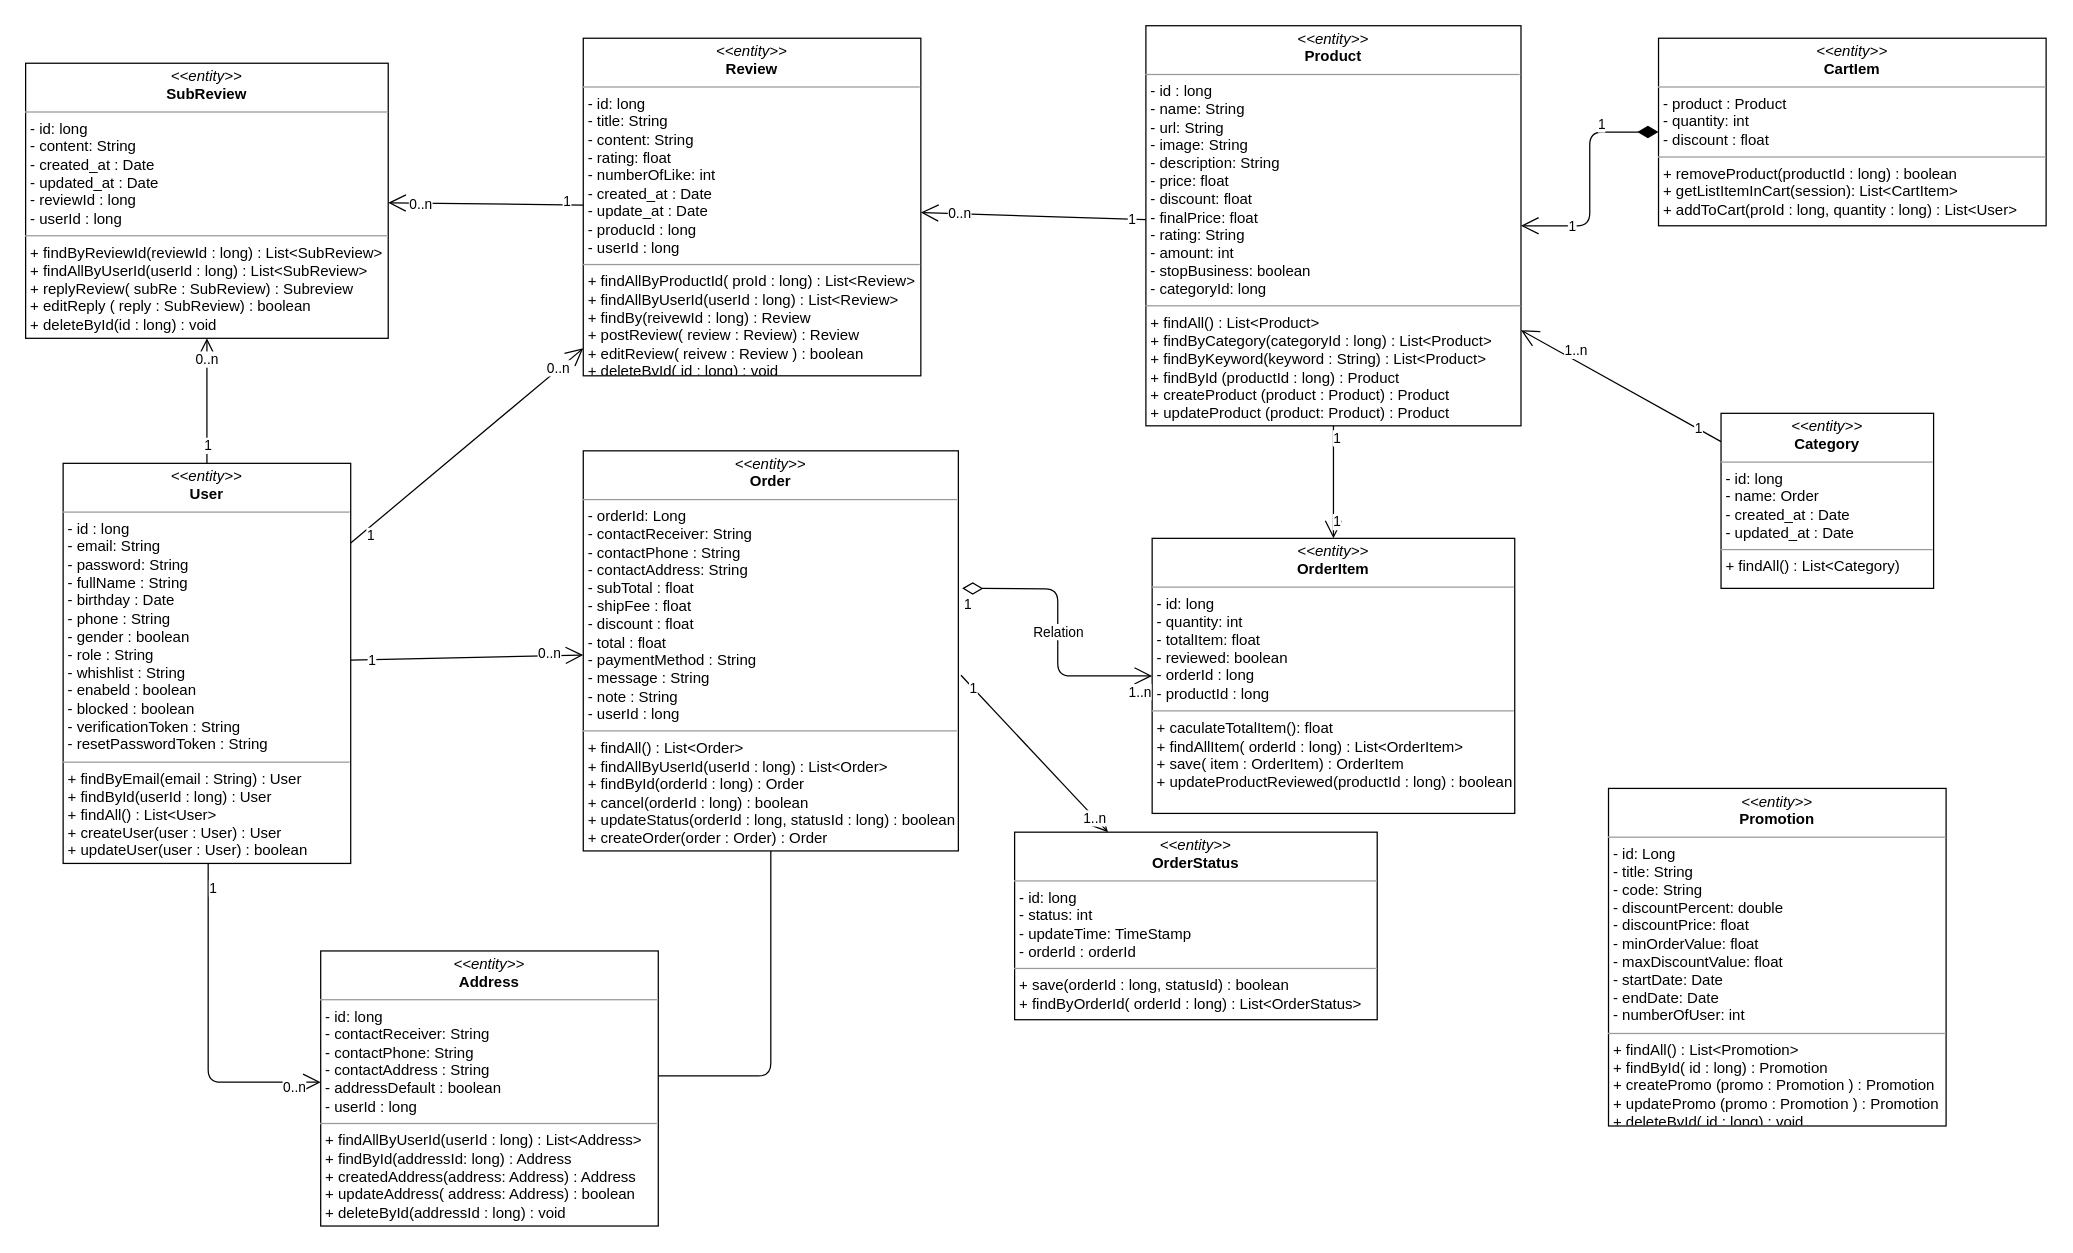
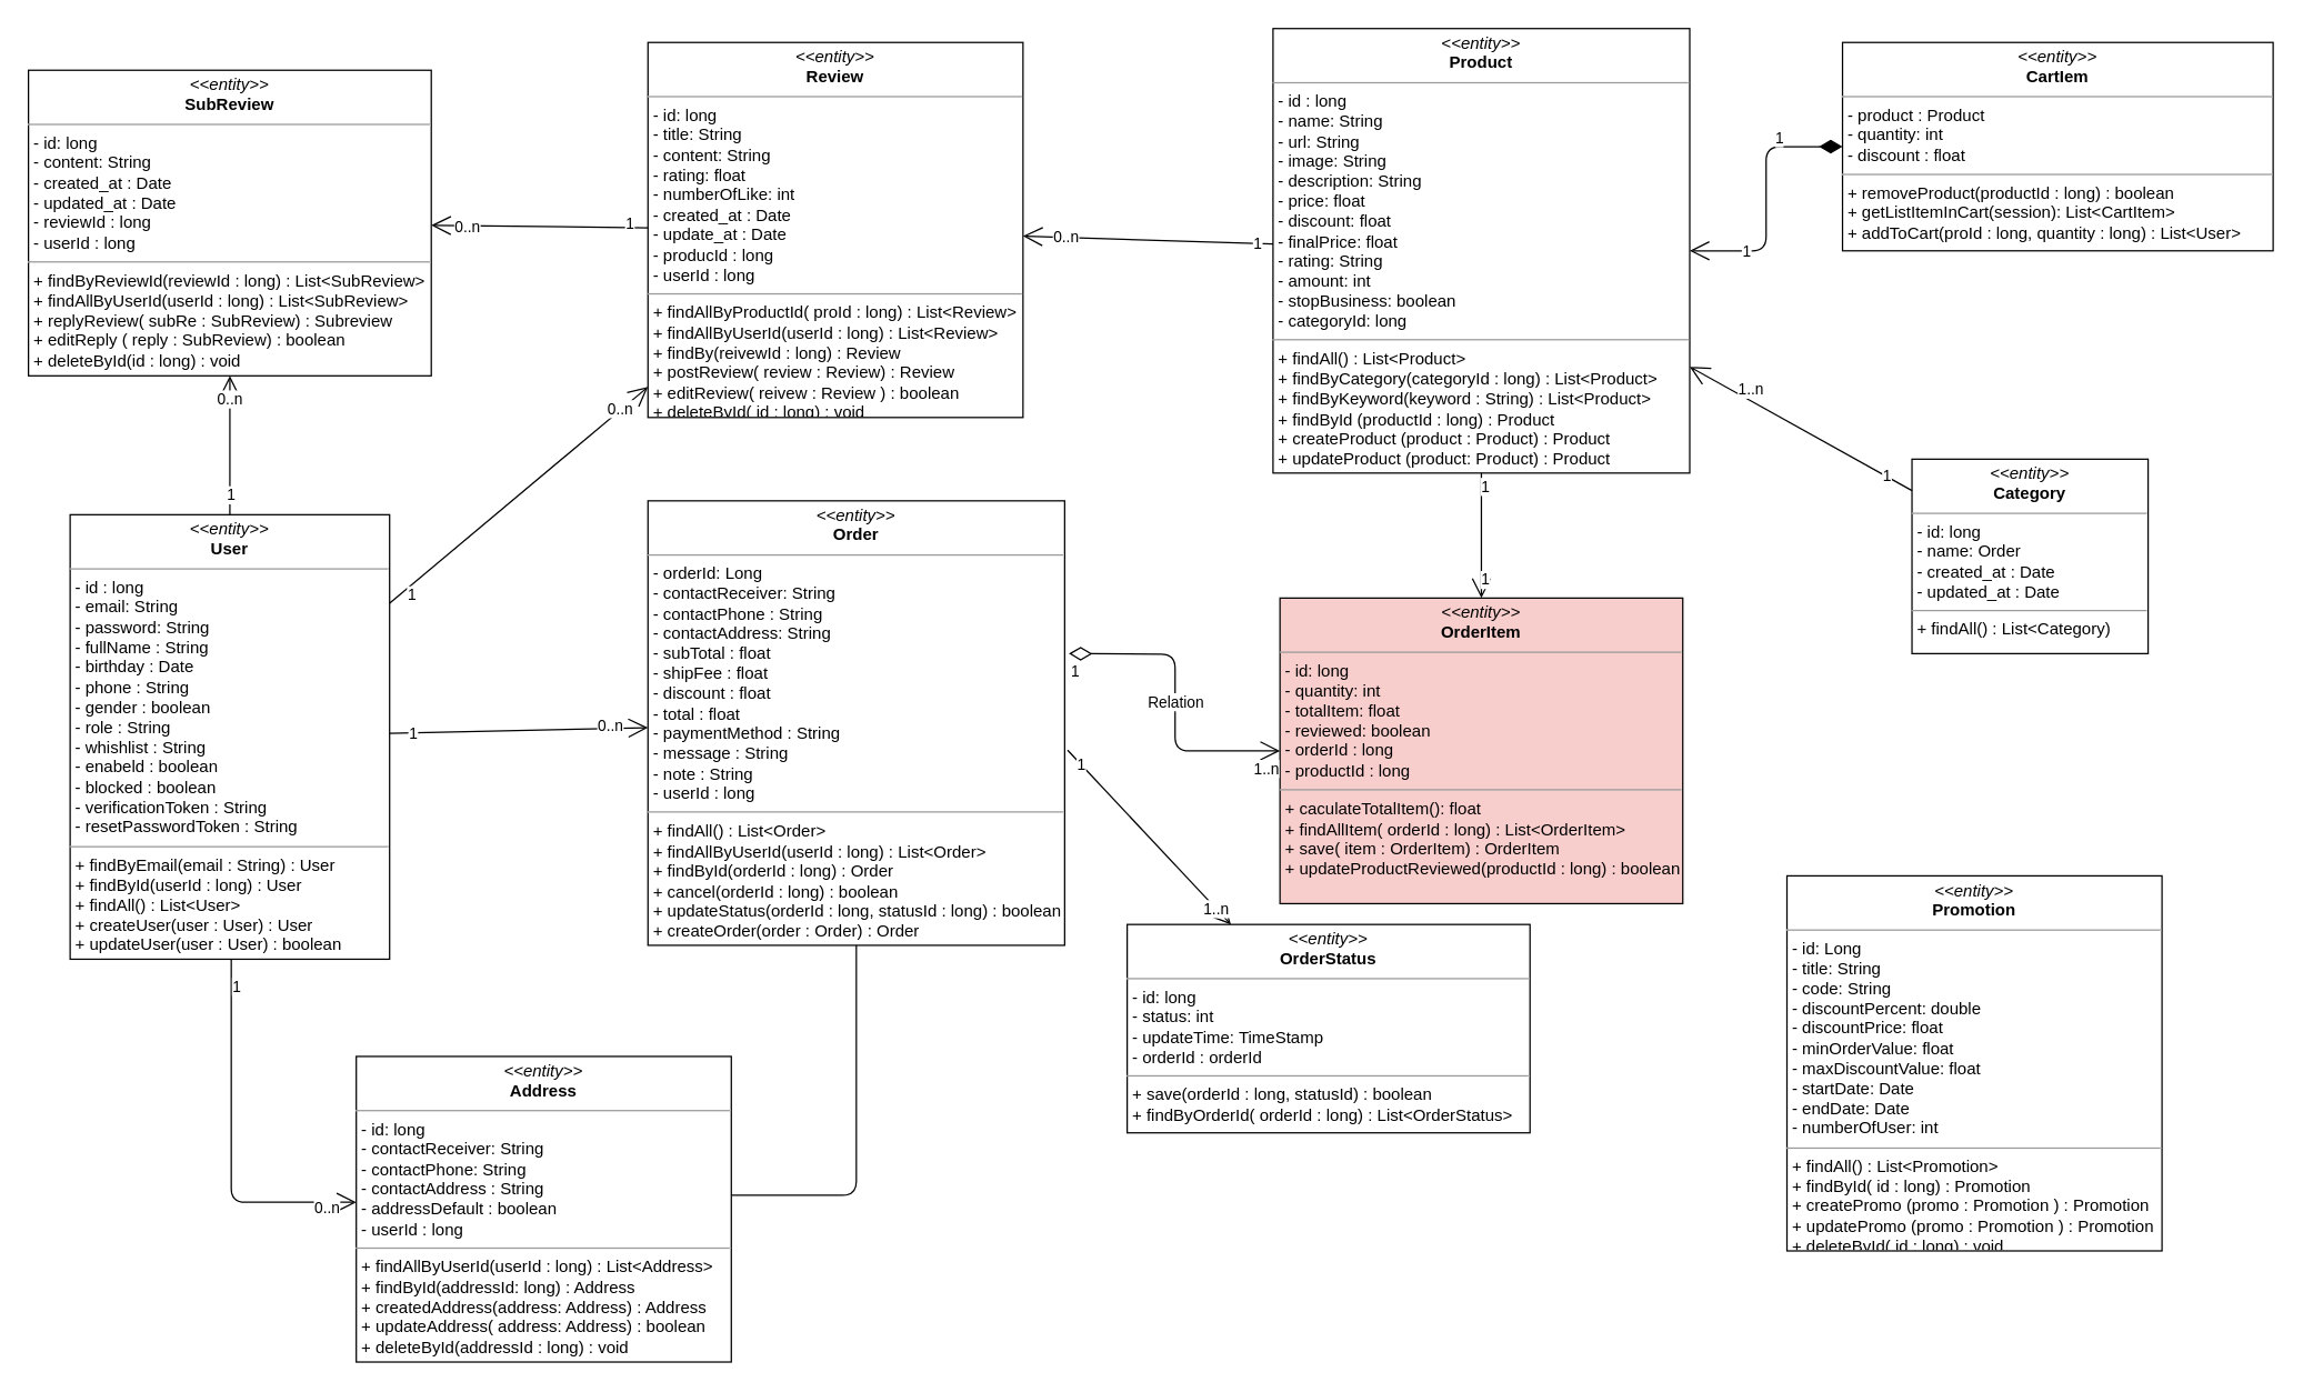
- <mxCell id="11" value="&lt;p style=&quot;margin: 0px ; margin-top: 4px ; text-align: center&quot;&gt;&lt;i&gt;&amp;lt;&amp;lt;entity&amp;gt;&amp;gt;&lt;/i&gt;&lt;br&gt;&lt;b&gt;OrderItem&lt;/b&gt;&lt;/p&gt;&lt;hr size=&quot;1&quot;&gt;&lt;p style=&quot;margin: 0px ; margin-left: 4px&quot;&gt;- id: long&lt;/p&gt;&lt;p style=&quot;margin: 0px ; margin-left: 4px&quot;&gt;- quantity: int&lt;br&gt;&lt;/p&gt;&lt;p style=&quot;margin: 0px ; margin-left: 4px&quot;&gt;- totalItem: float&lt;/p&gt;&lt;p style=&quot;margin: 0px ; margin-left: 4px&quot;&gt;- reviewed: boolean&lt;/p&gt;&lt;p style=&quot;margin: 0px ; margin-left: 4px&quot;&gt;- orderId : long&lt;/p&gt;&lt;p style=&quot;margin: 0px ; margin-left: 4px&quot;&gt;- productId : long&lt;/p&gt;&lt;hr size=&quot;1&quot;&gt;&lt;p style=&quot;margin: 0px 0px 0px 4px&quot;&gt;+ caculateTotalItem(): float&lt;br&gt;&lt;/p&gt;&lt;p style=&quot;margin: 0px 0px 0px 4px&quot;&gt;+ findAllItem( orderId : long) : List&amp;lt;OrderItem&amp;gt;&lt;br&gt;&lt;/p&gt;&lt;p style=&quot;margin: 0px 0px 0px 4px&quot;&gt;+ save( item : OrderItem) : OrderItem&lt;/p&gt;&lt;p style=&quot;margin: 0px 0px 0px 4px&quot;&gt;+ updateProductReviewed(productId : long) : boolean&lt;/p&gt;" style="verticalAlign=top;align=left;overflow=fill;fontSize=12;fontFamily=Helvetica;html=1;" parent="1" vertex="1"><mxGeometry x="921" y="430" width="290" height="220" as="geometry" /></mxCell>
+ <mxCell id="11" value="&lt;p style=&quot;margin: 0px ; margin-top: 4px ; text-align: center&quot;&gt;&lt;i&gt;&amp;lt;&amp;lt;entity&amp;gt;&amp;gt;&lt;/i&gt;&lt;br&gt;&lt;b&gt;OrderItem&lt;/b&gt;&lt;/p&gt;&lt;hr size=&quot;1&quot;&gt;&lt;p style=&quot;margin: 0px ; margin-left: 4px&quot;&gt;- id: long&lt;/p&gt;&lt;p style=&quot;margin: 0px ; margin-left: 4px&quot;&gt;- quantity: int&lt;br&gt;&lt;/p&gt;&lt;p style=&quot;margin: 0px ; margin-left: 4px&quot;&gt;- totalItem: float&lt;/p&gt;&lt;p style=&quot;margin: 0px ; margin-left: 4px&quot;&gt;- reviewed: boolean&lt;/p&gt;&lt;p style=&quot;margin: 0px ; margin-left: 4px&quot;&gt;- orderId : long&lt;/p&gt;&lt;p style=&quot;margin: 0px ; margin-left: 4px&quot;&gt;- productId : long&lt;/p&gt;&lt;hr size=&quot;1&quot;&gt;&lt;p style=&quot;margin: 0px 0px 0px 4px&quot;&gt;+ caculateTotalItem(): float&lt;br&gt;&lt;/p&gt;&lt;p style=&quot;margin: 0px 0px 0px 4px&quot;&gt;+ findAllItem( orderId : long) : List&amp;lt;OrderItem&amp;gt;&lt;br&gt;&lt;/p&gt;&lt;p style=&quot;margin: 0px 0px 0px 4px&quot;&gt;+ save( item : OrderItem) : OrderItem&lt;/p&gt;&lt;p style=&quot;margin: 0px 0px 0px 4px&quot;&gt;+ updateProductReviewed(productId : long) : boolean&lt;/p&gt;" style="verticalAlign=top;align=left;overflow=fill;fontSize=12;fontFamily=Helvetica;html=1;fillColor=#f8cecc;" parent="1" vertex="1"><mxGeometry x="921" y="430" width="290" height="220" as="geometry" /></mxCell>
